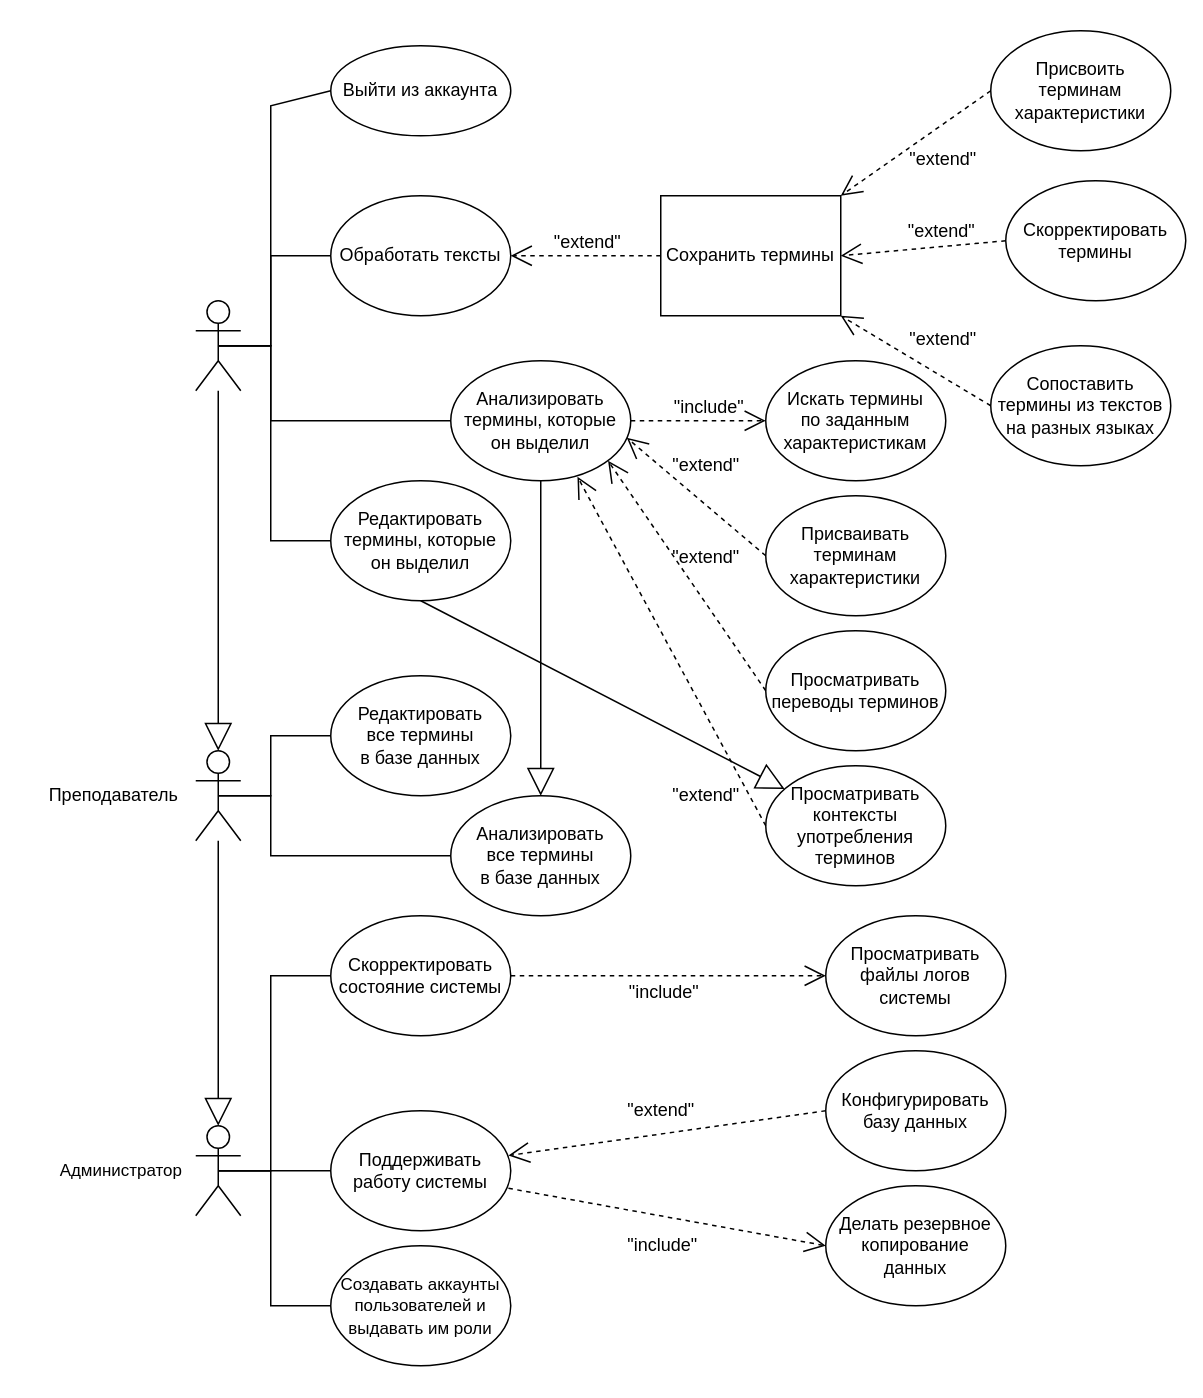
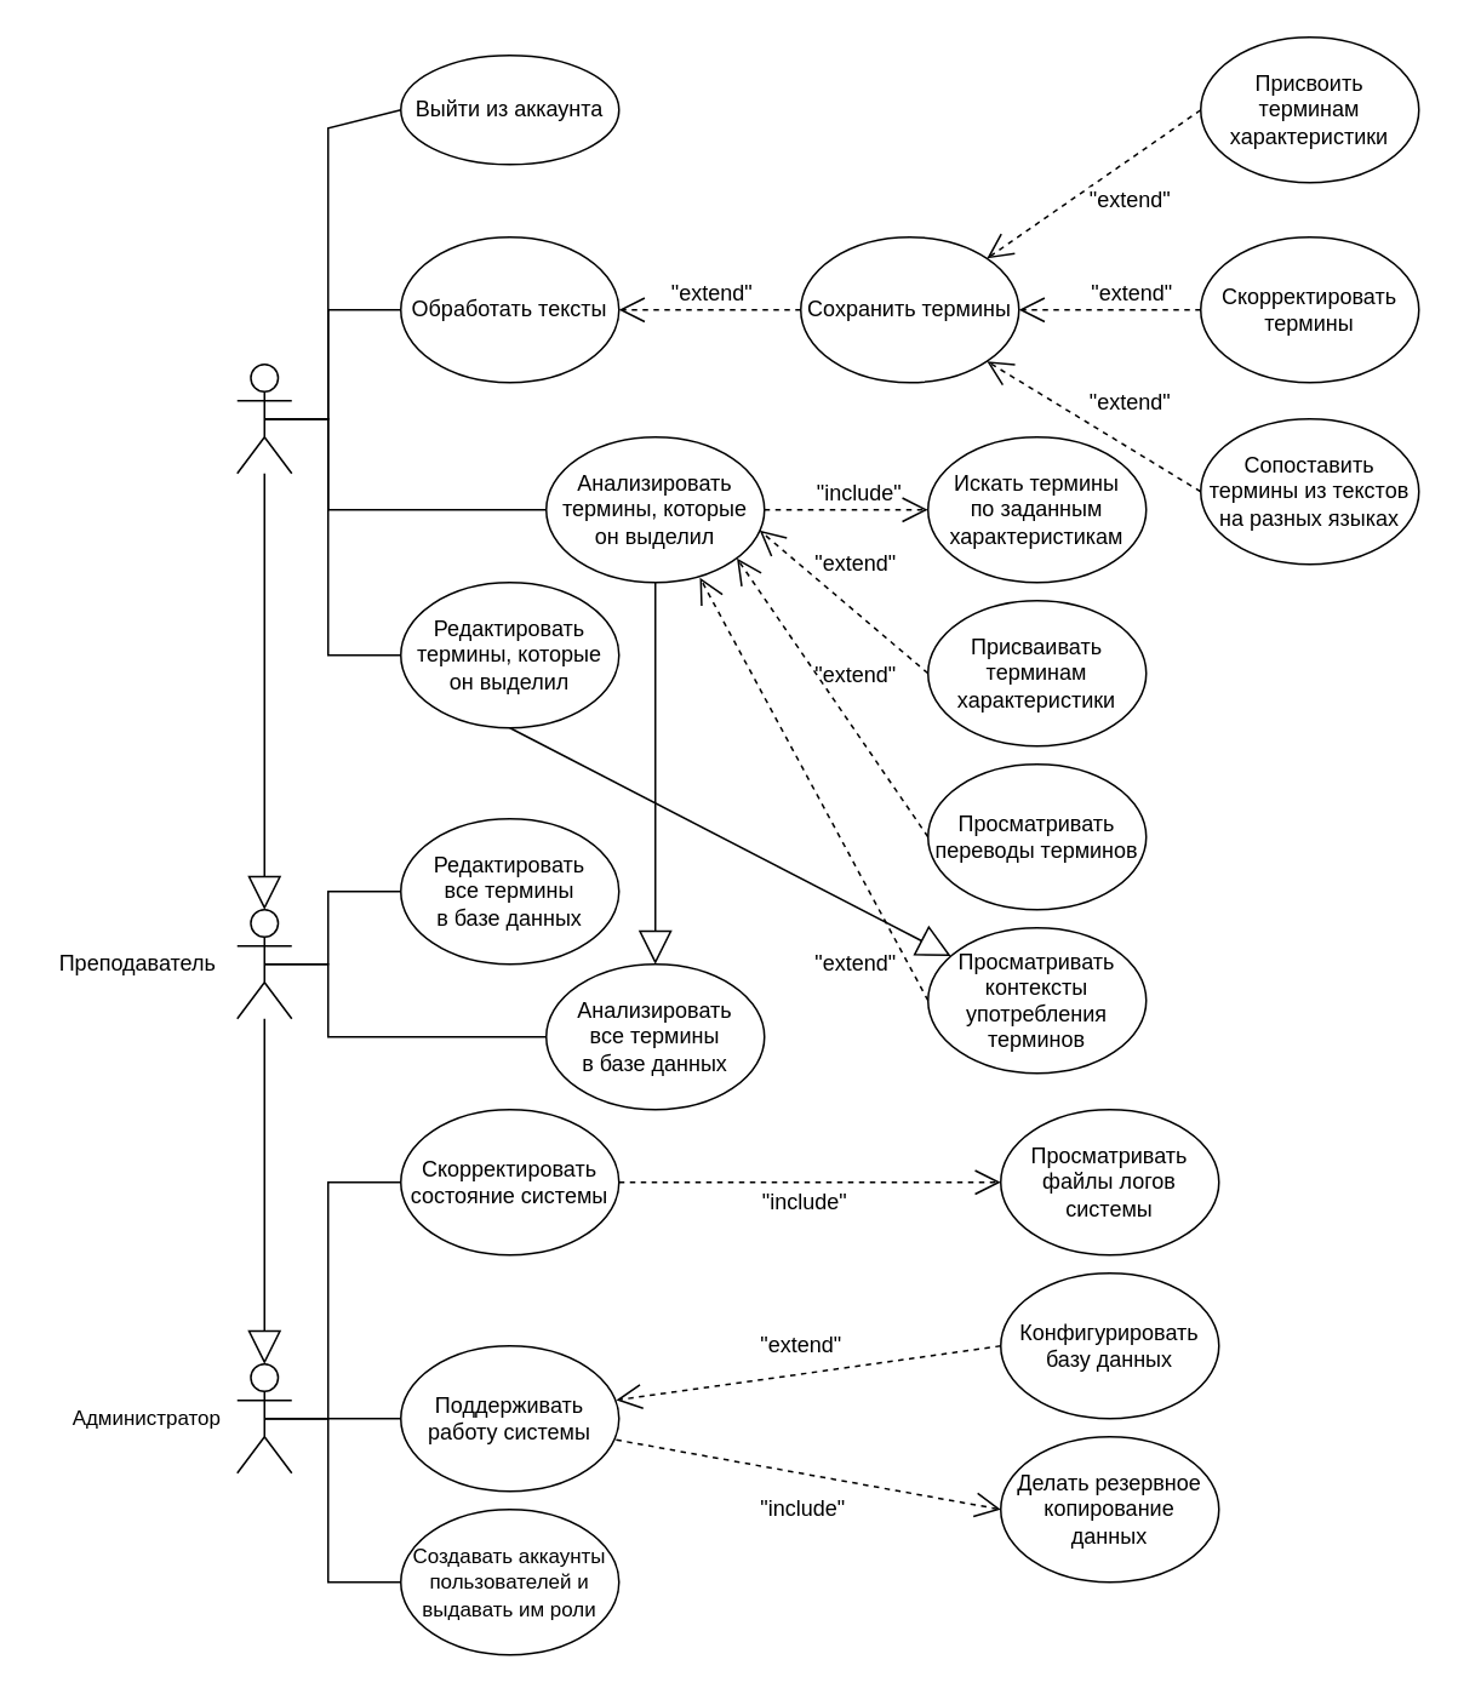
- <mxCell id="6" value="Скорректировать термины" style="ellipse;whiteSpace=wrap;html=1;" parent="1" vertex="1"><mxGeometry x="670" y="120" width="120" height="80" as="geometry" /></mxCell>
+ <mxCell id="6" value="Скорректировать термины" style="ellipse;whiteSpace=wrap;html=1;" parent="1" vertex="1"><mxGeometry x="660" y="130" width="120" height="80" as="geometry" /></mxCell>
- <mxCell id="4" value="Сохранить термины" style="whiteSpace=wrap;html=1;rounded=0;" parent="1" vertex="1"><mxGeometry x="440" y="130" width="120" height="80" as="geometry" /></mxCell>
+ <mxCell id="4" value="Сохранить термины" style="ellipse;whiteSpace=wrap;html=1;" parent="1" vertex="1"><mxGeometry x="440" y="130" width="120" height="80" as="geometry" /></mxCell>
